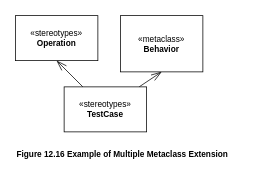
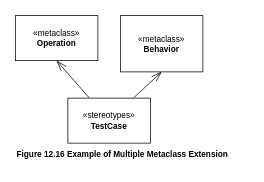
- <mxCell id="2" value="«stereotypes»&lt;br&gt;&lt;b&gt;Operation&lt;/b&gt;" style="shape=rect;html=1;whiteSpace=wrap;align=center;fontFamily=Helvetica;fontSize=11;fontColor=default;" vertex="1" parent="1"><mxGeometry width="110" height="60" as="geometry" x="20" y="20" /></mxCell>
+ <mxCell id="2" value="«metaclass»&lt;br&gt;&lt;b&gt;Operation&lt;/b&gt;" style="shape=rect;html=1;whiteSpace=wrap;align=center;fontFamily=Helvetica;fontSize=11;fontColor=default;" vertex="1" parent="1"><mxGeometry width="110" height="60" as="geometry" x="20" y="20" /></mxCell>
- <mxCell id="6" value="«stereotypes»&lt;br&gt;&lt;b&gt;TestCase&lt;/b&gt;" style="shape=rect;html=1;whiteSpace=wrap;align=center;fontFamily=Helvetica;fontSize=11;fontColor=default;" vertex="1" parent="1"><mxGeometry x="85" y="115" width="110" height="60" as="geometry" /></mxCell>
+ <mxCell id="6" value="«stereotypes»&lt;br&gt;&lt;b&gt;TestCase&lt;/b&gt;" style="shape=rect;html=1;whiteSpace=wrap;align=center;fontFamily=Helvetica;fontSize=11;fontColor=default;" vertex="1" parent="1"><mxGeometry x="90" y="130" width="110" height="60" as="geometry" /></mxCell>
